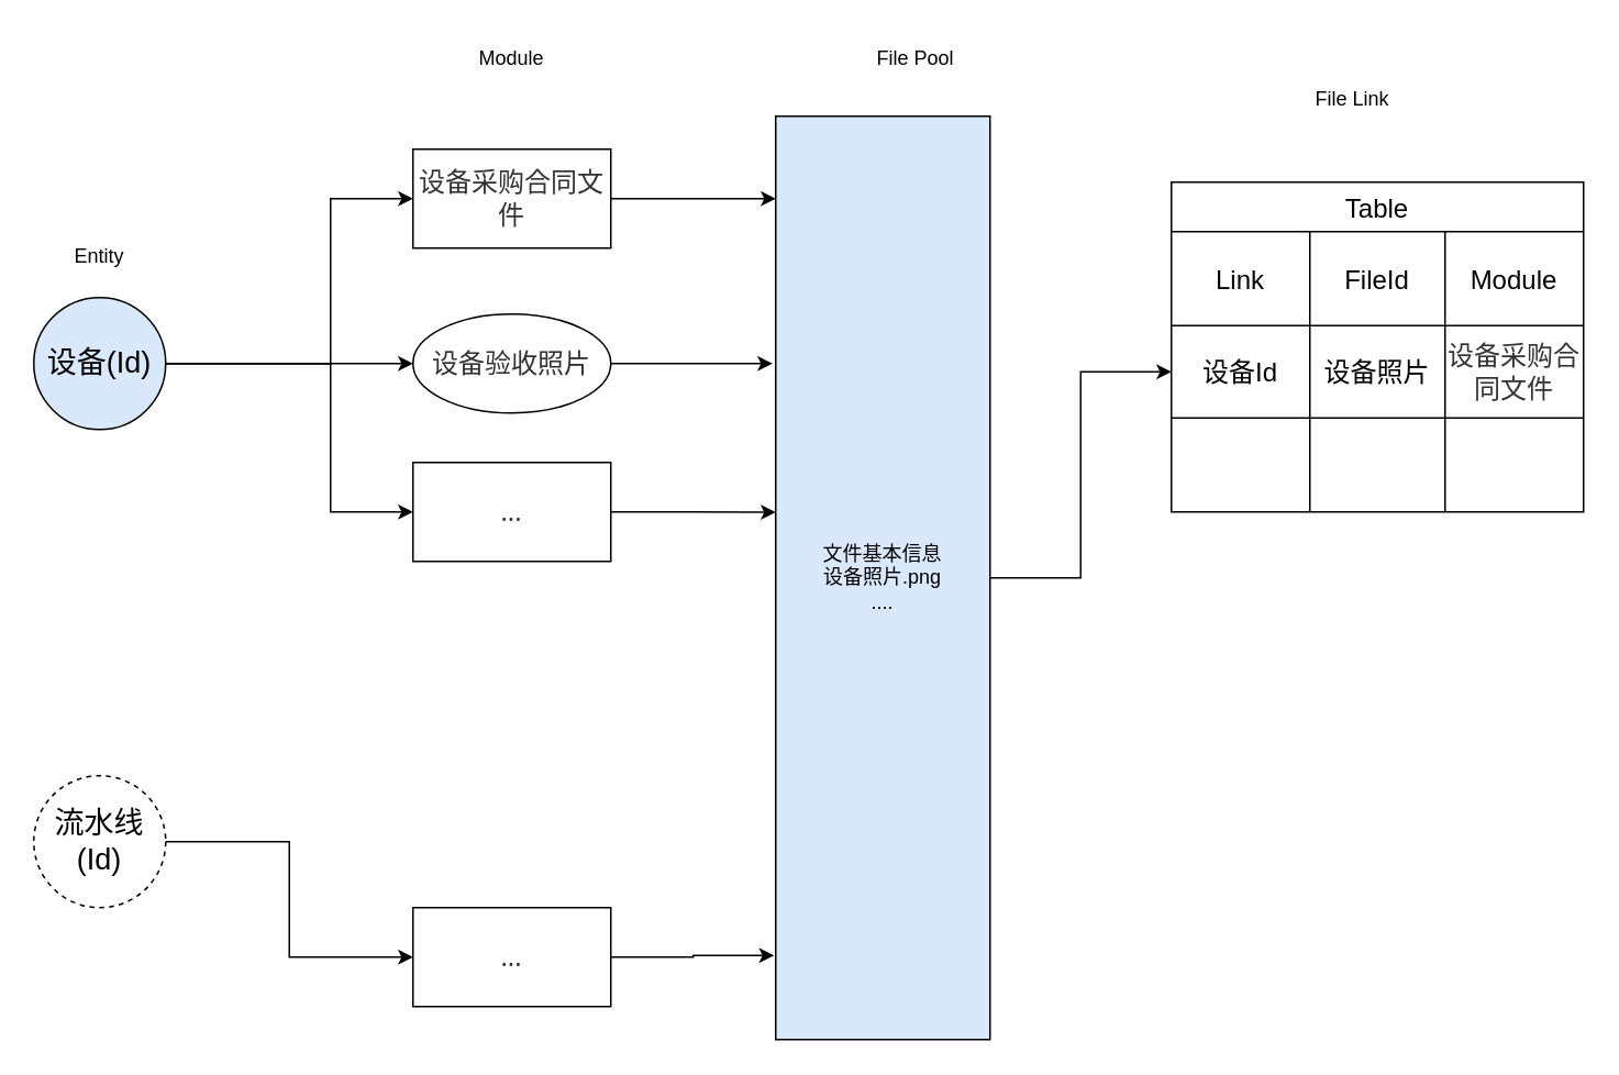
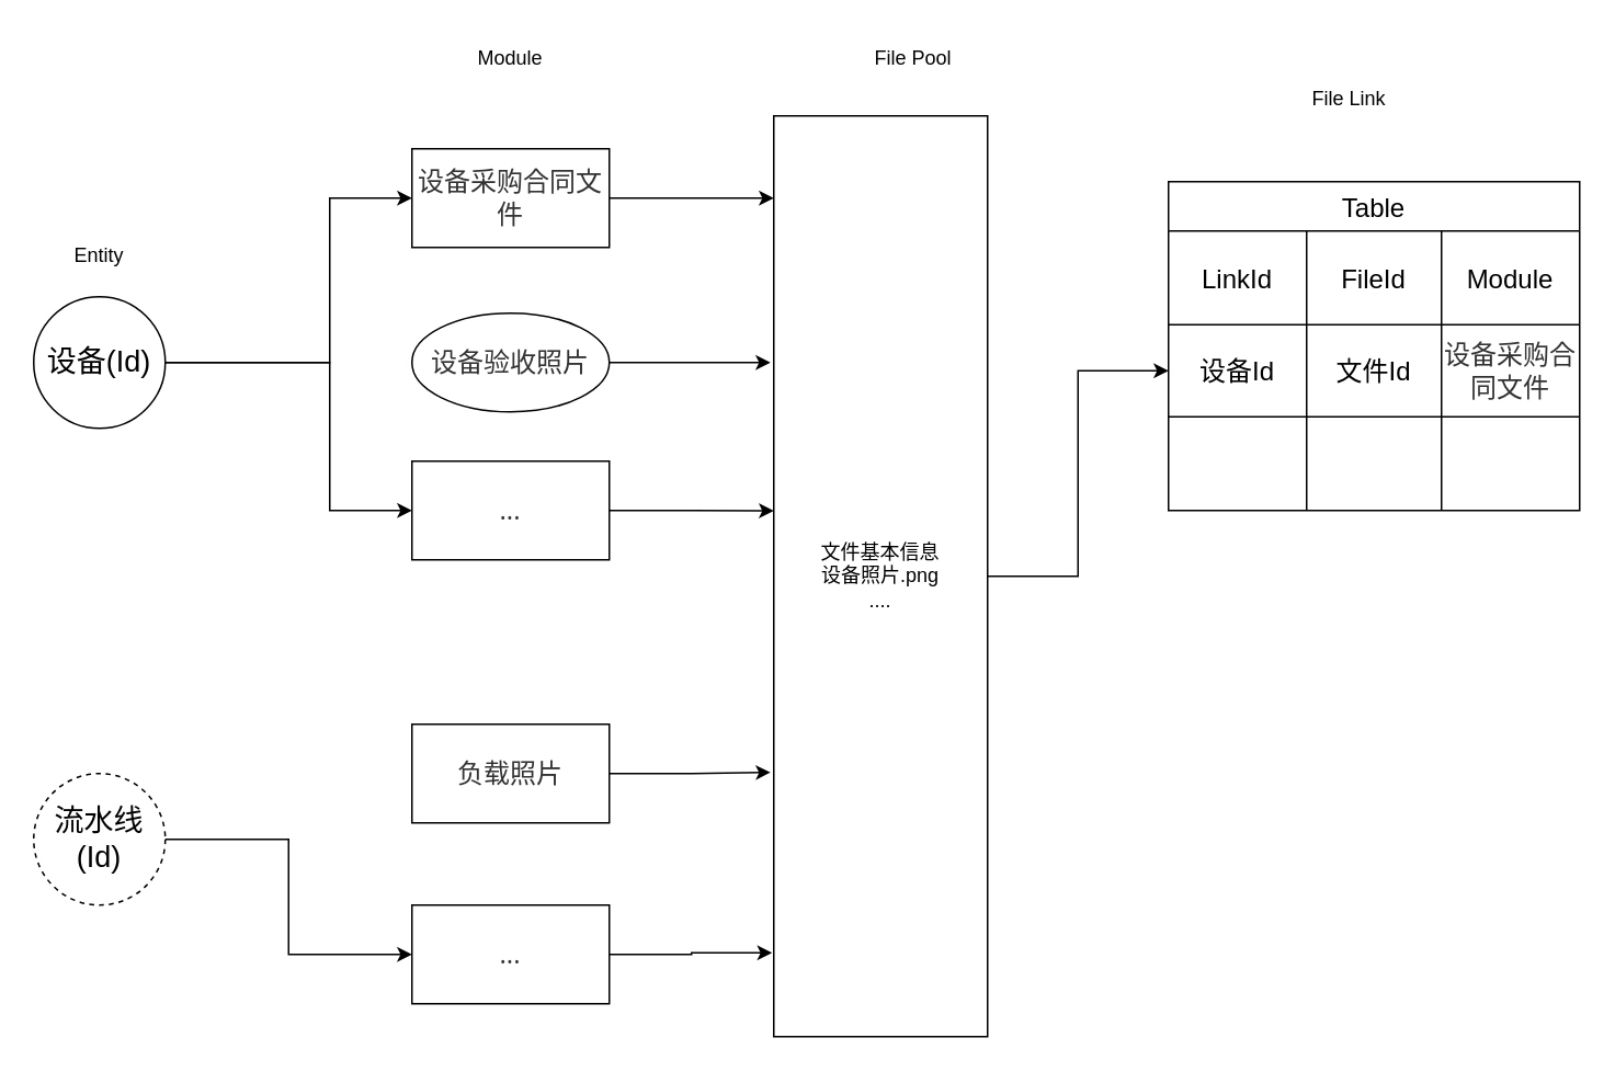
- <mxCell id="14" value="Link" style="shape=partialRectangle;html=1;whiteSpace=wrap;connectable=0;strokeColor=inherit;overflow=hidden;fillColor=none;top=0;left=0;bottom=0;right=0;pointerEvents=1;fontSize=16;" vertex="1" parent="13"><mxGeometry width="84" height="57" as="geometry"><mxRectangle width="84" height="57" as="alternateBounds" /></mxGeometry></mxCell>
+ <mxCell id="14" value="LinkId" style="shape=partialRectangle;html=1;whiteSpace=wrap;connectable=0;strokeColor=inherit;overflow=hidden;fillColor=none;top=0;left=0;bottom=0;right=0;pointerEvents=1;fontSize=16;" vertex="1" parent="13"><mxGeometry width="84" height="57" as="geometry"><mxRectangle width="84" height="57" as="alternateBounds" /></mxGeometry></mxCell>
- <mxCell id="5" value="&lt;font style=&quot;font-size: 18px;&quot;&gt;设备(Id)&lt;/font&gt;" style="ellipse;whiteSpace=wrap;html=1;aspect=fixed;fillColor=#dae8fc;" vertex="1" parent="1"><mxGeometry x="20" y="180" width="80" height="80" as="geometry" /></mxCell>
+ <mxCell id="5" value="&lt;font style=&quot;font-size: 18px;&quot;&gt;设备(Id)&lt;/font&gt;" style="ellipse;whiteSpace=wrap;html=1;aspect=fixed;" vertex="1" parent="1"><mxGeometry x="20" y="180" width="80" height="80" as="geometry" /></mxCell>
- <mxCell id="3" style="edgeStyle=orthogonalEdgeStyle;rounded=0;orthogonalLoop=1;jettySize=auto;html=1;exitX=1;exitY=0.5;exitDx=0;exitDy=0;entryX=0;entryY=0.5;entryDx=0;entryDy=0;" edge="1" parent="1" source="5" target="7"><mxGeometry relative="1" as="geometry" /></mxCell>
- <mxCell id="19" value="设备照片" style="shape=partialRectangle;html=1;whiteSpace=wrap;connectable=0;strokeColor=inherit;overflow=hidden;fillColor=none;top=0;left=0;bottom=0;right=0;pointerEvents=1;fontSize=16;" vertex="1" parent="17"><mxGeometry x="84" width="82" height="56" as="geometry"><mxRectangle width="82" height="56" as="alternateBounds" /></mxGeometry></mxCell>
+ <mxCell id="19" value="文件Id" style="shape=partialRectangle;html=1;whiteSpace=wrap;connectable=0;strokeColor=inherit;overflow=hidden;fillColor=none;top=0;left=0;bottom=0;right=0;pointerEvents=1;fontSize=16;" vertex="1" parent="17"><mxGeometry x="84" width="82" height="56" as="geometry"><mxRectangle width="82" height="56" as="alternateBounds" /></mxGeometry></mxCell>
- <mxCell id="26" value="文件基本信息&lt;div&gt;设备照片.png&lt;/div&gt;&lt;div&gt;....&lt;/div&gt;" style="rounded=0;whiteSpace=wrap;html=1;fillColor=#dae8fc;" vertex="1" parent="1"><mxGeometry x="470" y="70" width="130" height="560" as="geometry" /></mxCell>
+ <mxCell id="26" value="文件基本信息&lt;div&gt;设备照片.png&lt;/div&gt;&lt;div&gt;....&lt;/div&gt;" style="rounded=0;whiteSpace=wrap;html=1;" vertex="1" parent="1"><mxGeometry x="470" y="70" width="130" height="560" as="geometry" /></mxCell>
+ <mxCell id="34" value="&lt;div style=&quot;orphans: 4; text-align: left;&quot;&gt;&lt;font face=&quot;Open Sans, Clear Sans, Helvetica Neue, Helvetica, Arial, Segoe UI Emoji, sans-serif&quot; color=&quot;#333333&quot;&gt;&lt;span style=&quot;font-size: 16px; caret-color: rgb(0, 122, 255); white-space-collapse: preserve; background-color: rgb(255, 255, 255);&quot;&gt;负载照片&lt;/span&gt;&lt;/font&gt;&lt;/div&gt;" style="whiteSpace=wrap;html=1;" vertex="1" parent="1"><mxGeometry x="250" y="440" width="120" height="60" as="geometry" /></mxCell>
+ <mxCell id="33" value="" style="edgeStyle=orthogonalEdgeStyle;rounded=0;orthogonalLoop=1;jettySize=auto;html=1;entryX=-0.015;entryY=0.713;entryDx=0;entryDy=0;entryPerimeter=0;" edge="1" parent="1" source="34" target="26"><mxGeometry relative="1" as="geometry" /></mxCell>
